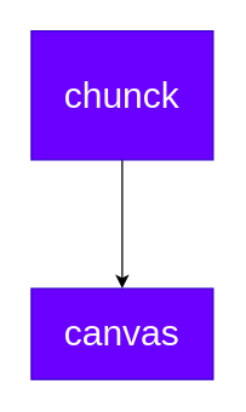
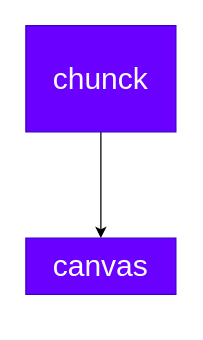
- <mxCell id="4" value="canvas" style="rounded=0;whiteSpace=wrap;html=1;fontSize=24;fillColor=#6a00ff;fontColor=#ffffff;strokeColor=#3700CC;" vertex="1" parent="1"><mxGeometry x="20" y="190" width="120" height="60" as="geometry" /></mxCell>
+ <mxCell id="4" value="canvas" style="rounded=0;whiteSpace=wrap;html=1;fontSize=24;fillColor=#6a00ff;fontColor=#ffffff;strokeColor=#3700CC;" vertex="1" parent="1"><mxGeometry x="20" y="190" width="120" height="45" as="geometry" /></mxCell>
